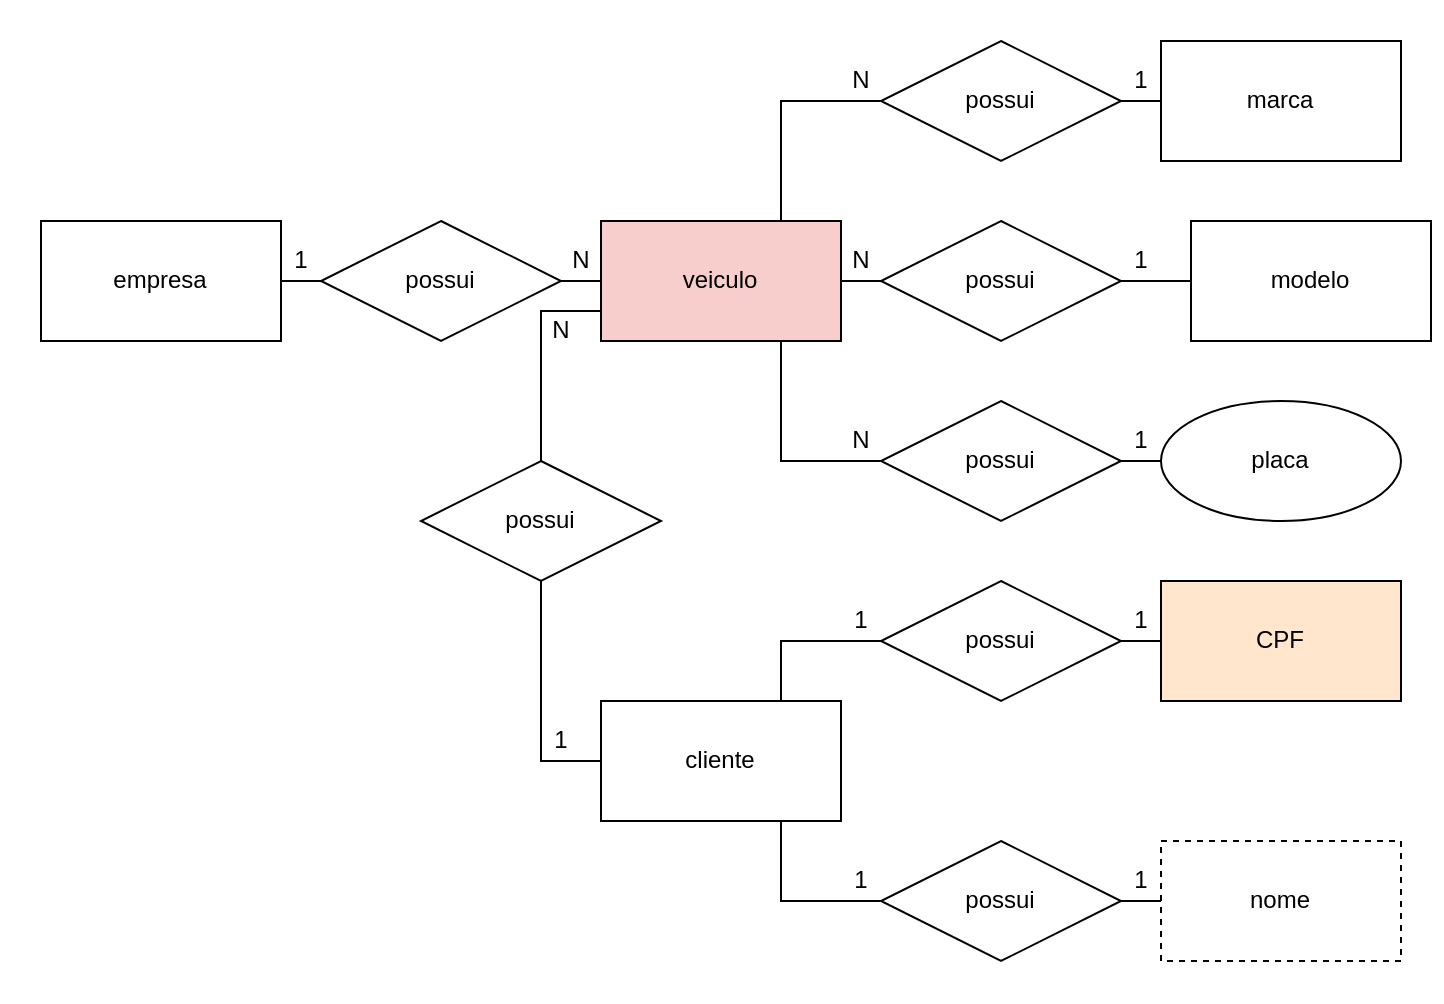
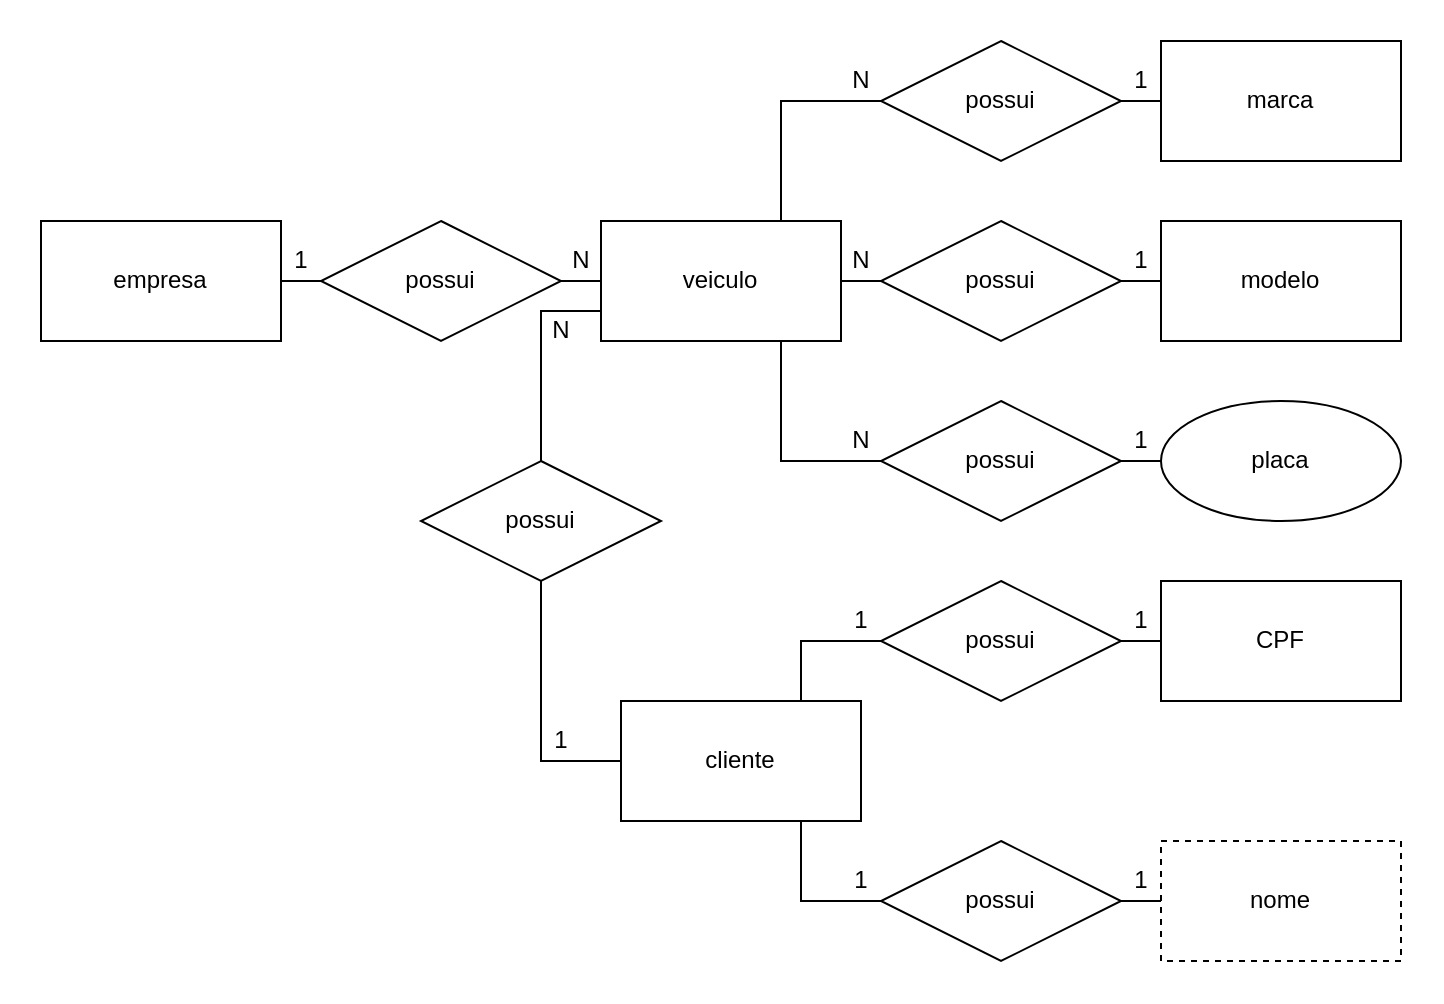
- <mxCell id="6" value="veiculo" style="rounded=0;whiteSpace=wrap;html=1;fillColor=#f8cecc;" vertex="1" parent="1"><mxGeometry x="300" y="110" width="120" height="60" as="geometry" /></mxCell>
+ <mxCell id="6" value="veiculo" style="rounded=0;whiteSpace=wrap;html=1;" vertex="1" parent="1"><mxGeometry x="300" y="110" width="120" height="60" as="geometry" /></mxCell>
- <mxCell id="8" value="modelo" style="rounded=0;whiteSpace=wrap;html=1;" vertex="1" parent="1"><mxGeometry x="595" y="110" width="120" height="60" as="geometry" /></mxCell>
+ <mxCell id="8" value="modelo" style="rounded=0;whiteSpace=wrap;html=1;" vertex="1" parent="1"><mxGeometry x="580" y="110" width="120" height="60" as="geometry" /></mxCell>
- <mxCell id="31" value="CPF" style="rounded=0;whiteSpace=wrap;html=1;fillColor=#ffe6cc;" vertex="1" parent="1"><mxGeometry x="580" y="290" width="120" height="60" as="geometry" /></mxCell>
+ <mxCell id="31" value="CPF" style="rounded=0;whiteSpace=wrap;html=1;" vertex="1" parent="1"><mxGeometry x="580" y="290" width="120" height="60" as="geometry" /></mxCell>
- <mxCell id="30" value="cliente" style="rounded=0;whiteSpace=wrap;html=1;" vertex="1" parent="1"><mxGeometry x="300" y="350" width="120" height="60" as="geometry" /></mxCell>
+ <mxCell id="30" value="cliente" style="rounded=0;whiteSpace=wrap;html=1;" vertex="1" parent="1"><mxGeometry x="310" y="350" width="120" height="60" as="geometry" /></mxCell>
